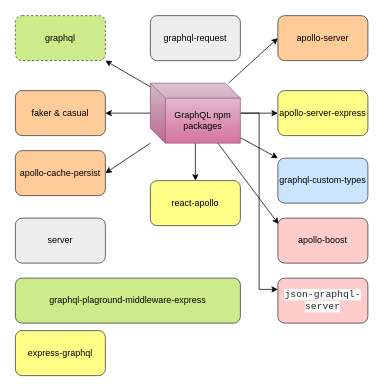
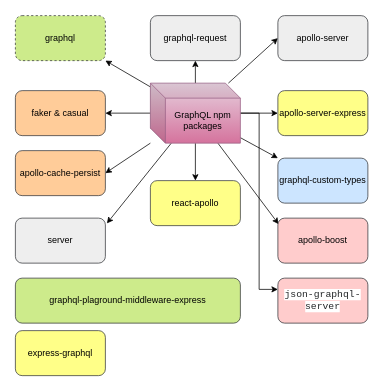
- <mxCell id="17" value="apollo-server" style="rounded=1;whiteSpace=wrap;html=1;fillColor=#ffcc99;strokeColor=#36393d;" parent="1" vertex="1"><mxGeometry x="370" y="20" width="120" height="60" as="geometry" /></mxCell>
+ <mxCell id="17" value="apollo-server" style="rounded=1;whiteSpace=wrap;html=1;fillColor=#eeeeee;strokeColor=#36393d;" parent="1" vertex="1"><mxGeometry x="370" y="20" width="120" height="60" as="geometry" /></mxCell>
+ <mxCell id="2" style="edgeStyle=none;rounded=0;orthogonalLoop=1;jettySize=auto;html=1;entryX=0.5;entryY=1;entryDx=0;entryDy=0;" parent="1" source="13" target="18" edge="1"><mxGeometry relative="1" as="geometry" /></mxCell>
+ <mxCell id="10" style="edgeStyle=none;rounded=0;orthogonalLoop=1;jettySize=auto;html=1;entryX=1.017;entryY=0.117;entryDx=0;entryDy=0;entryPerimeter=0;" parent="1" source="13" target="22" edge="1"><mxGeometry relative="1" as="geometry" /></mxCell>
